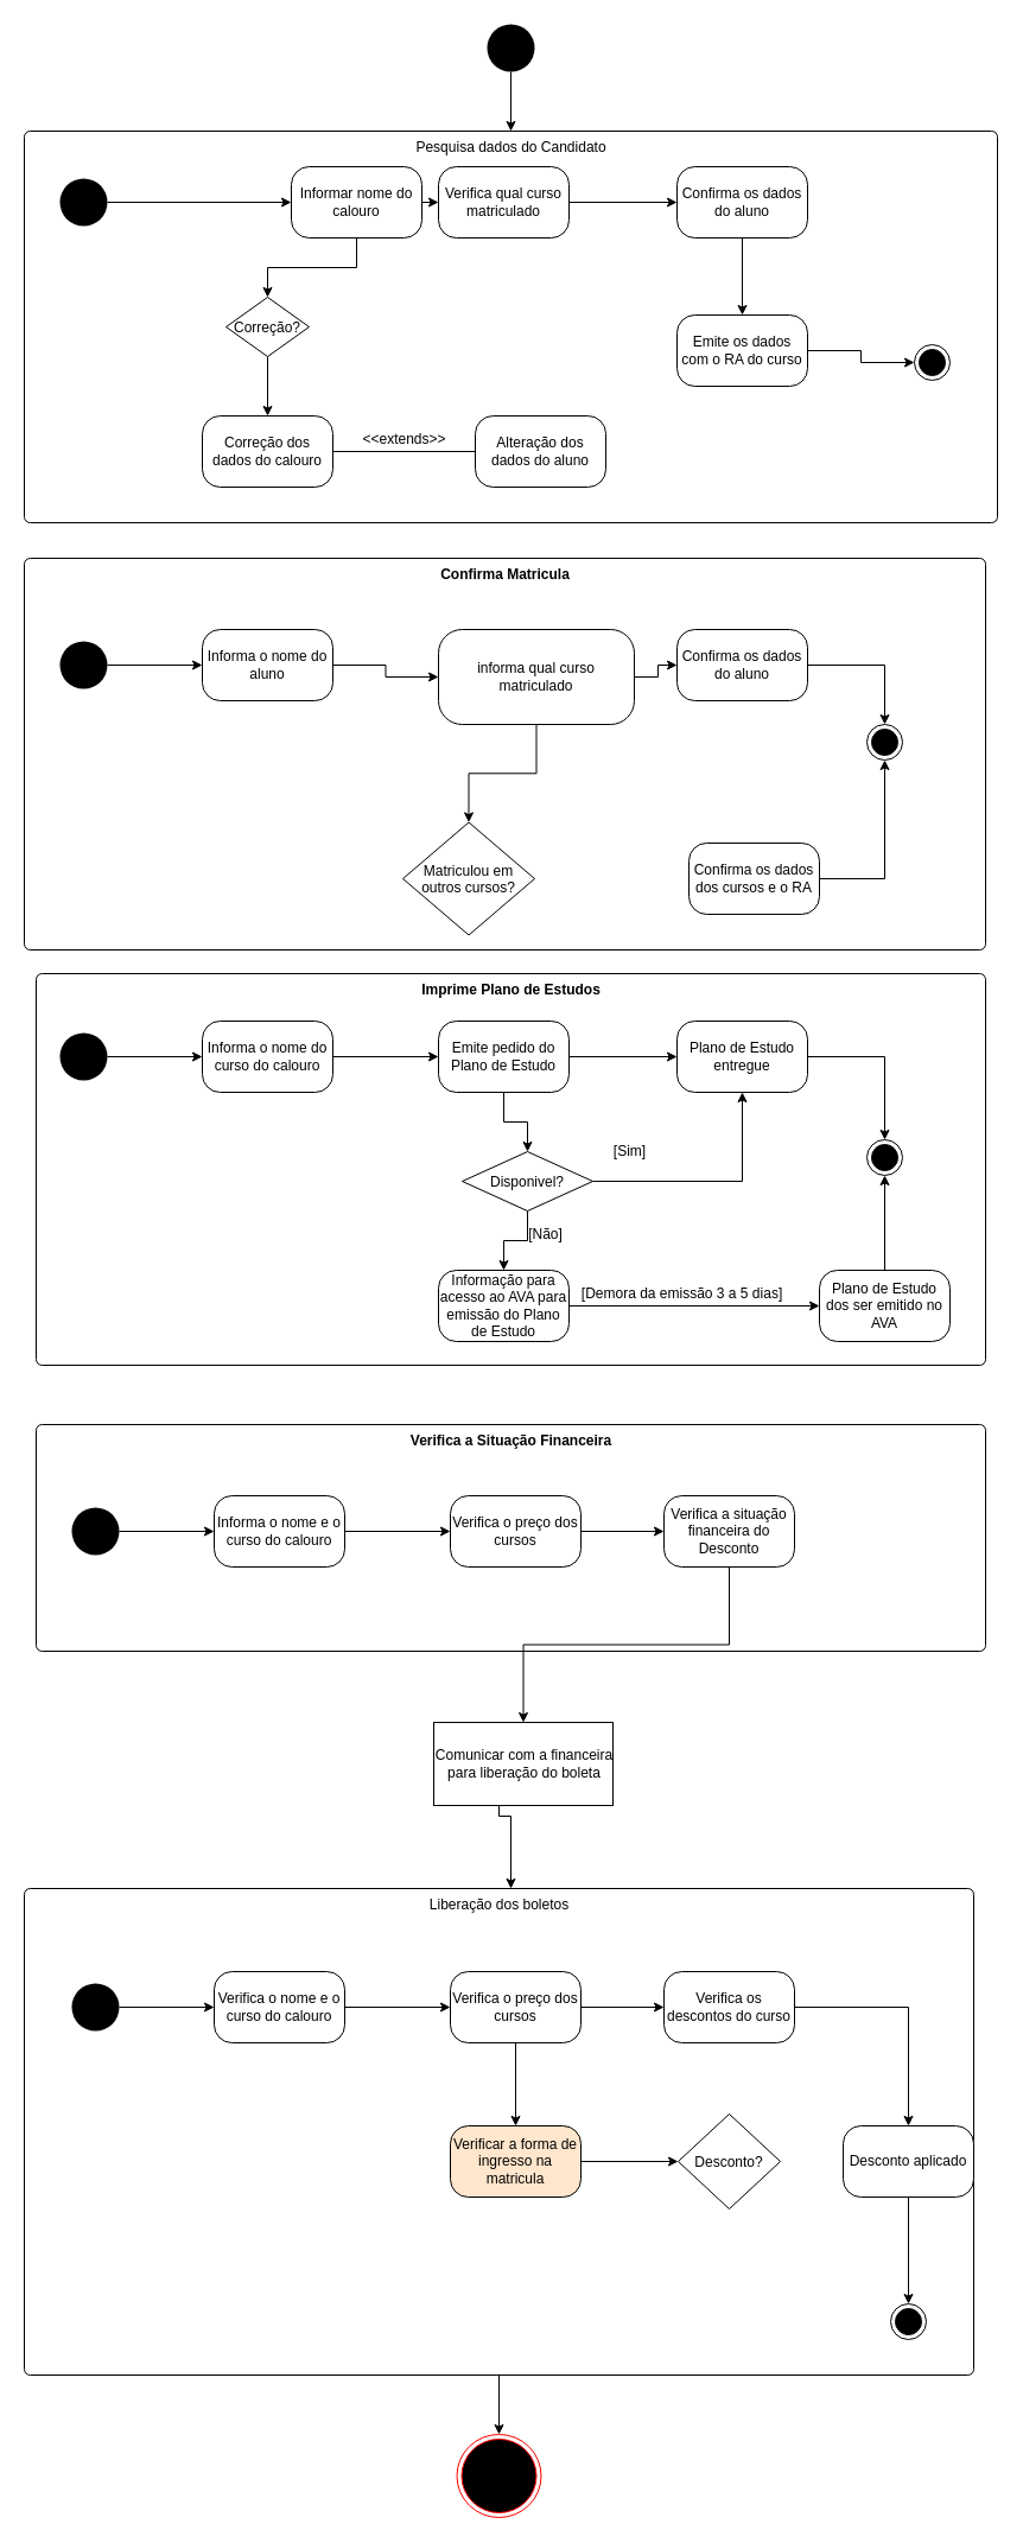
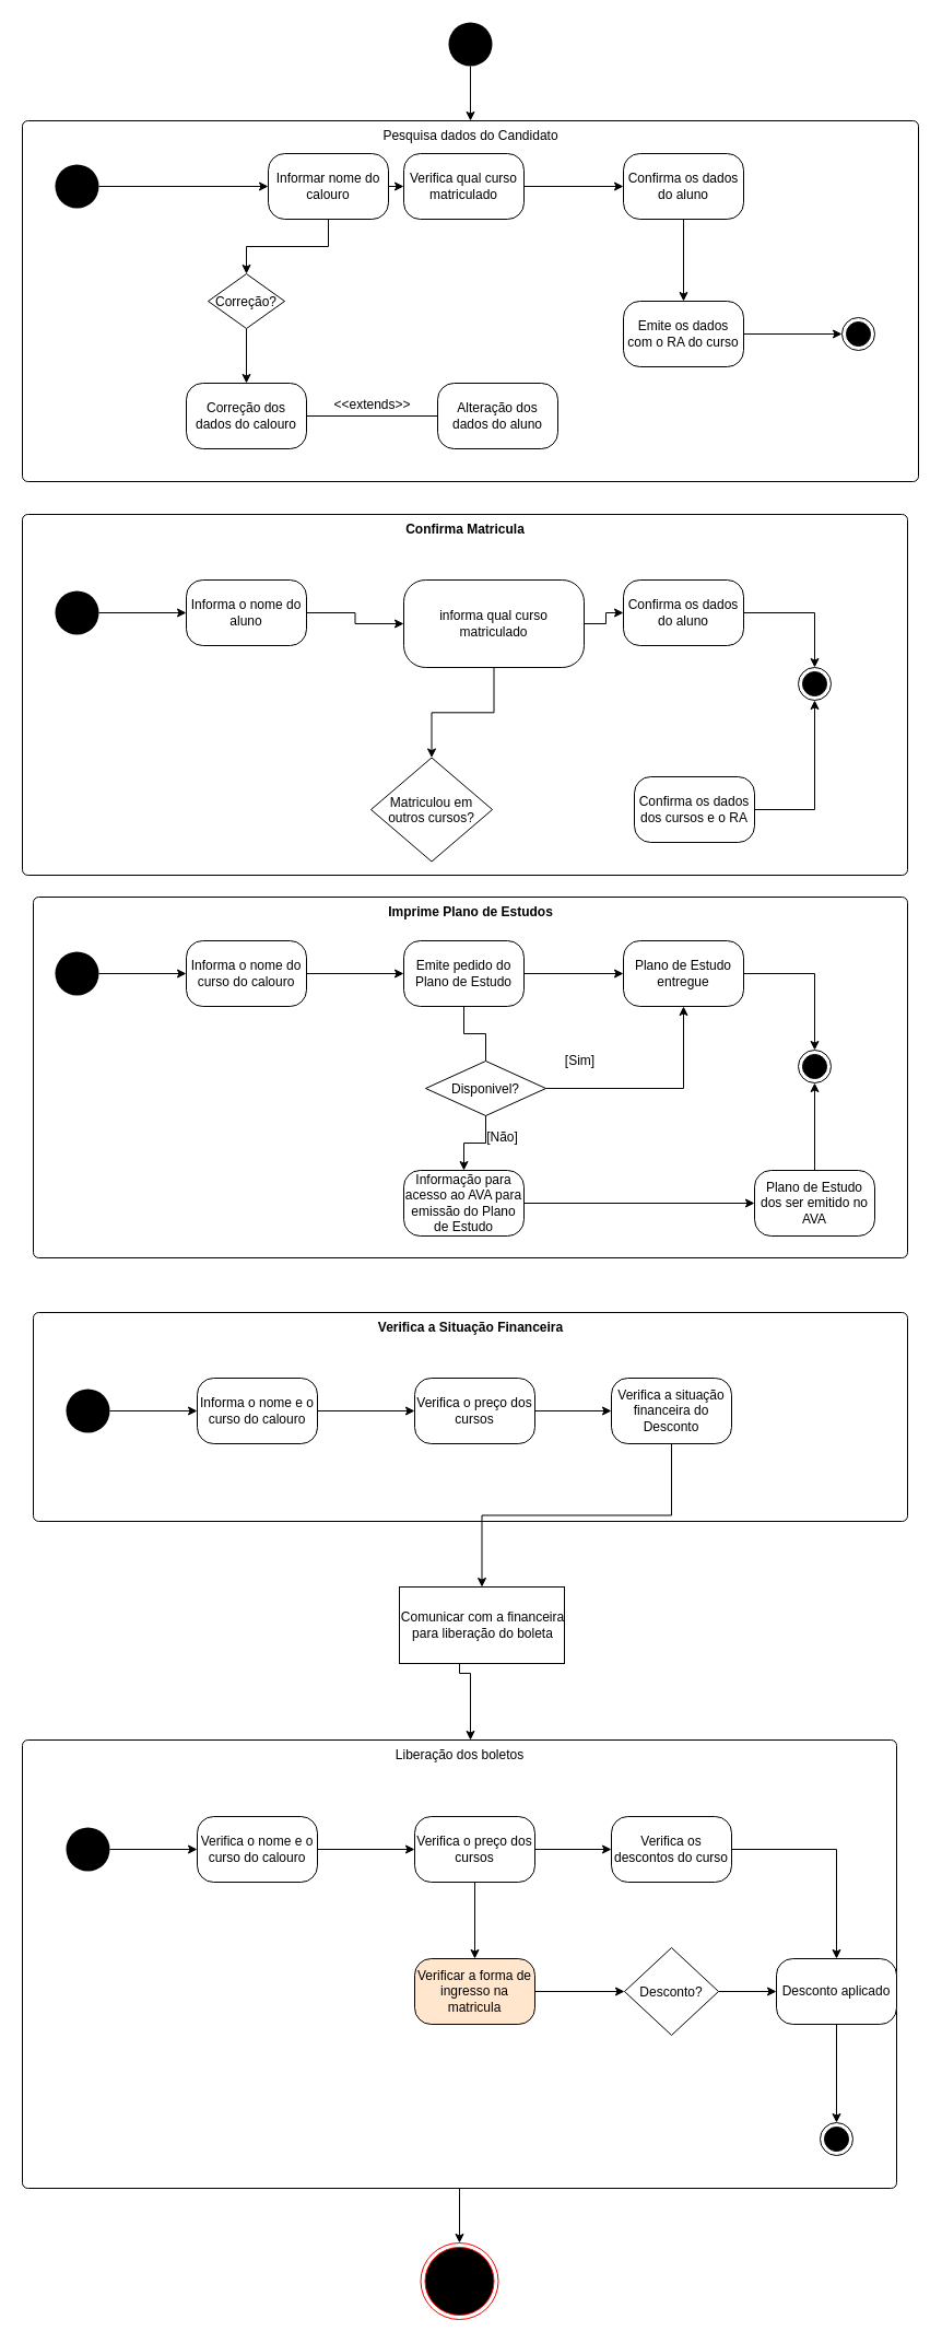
- <mxCell id="17" value="Emite os dados com o RA do curso" style="rounded=1;whiteSpace=wrap;html=1;arcSize=25;" vertex="1" parent="1"><mxGeometry x="570" y="265" width="110" height="60" as="geometry" /></mxCell>
+ <mxCell id="17" value="Emite os dados com o RA do curso" style="rounded=1;whiteSpace=wrap;html=1;arcSize=25;" vertex="1" parent="1"><mxGeometry x="570" y="275" width="110" height="60" as="geometry" /></mxCell>
- <mxCell id="26" value="" style="edgeStyle=orthogonalEdgeStyle;rounded=0;orthogonalLoop=1;jettySize=auto;html=1;" edge="1" parent="1" source="27" target="32"><mxGeometry relative="1" as="geometry" /></mxCell>
+ <mxCell id="26" value="" style="edgeStyle=orthogonalEdgeStyle;rounded=0;orthogonalLoop=1;jettySize=auto;html=1;endArrow=none;" edge="1" parent="1" source="27" target="32"><mxGeometry relative="1" as="geometry" /></mxCell>
- <mxCell id="39" value="[Demora da emissão 3 a 5 dias]" style="text;html=1;align=center;verticalAlign=middle;resizable=0;points=[];autosize=1;" vertex="1" parent="1"><mxGeometry x="479" y="1080" width="190" height="20" as="geometry" /></mxCell>
+ <mxCell id="85" style="edgeStyle=orthogonalEdgeStyle;rounded=0;orthogonalLoop=1;jettySize=auto;html=1;exitX=1;exitY=0.5;exitDx=0;exitDy=0;" edge="1" parent="1" source="86" target="84"><mxGeometry relative="1" as="geometry" /></mxCell>
